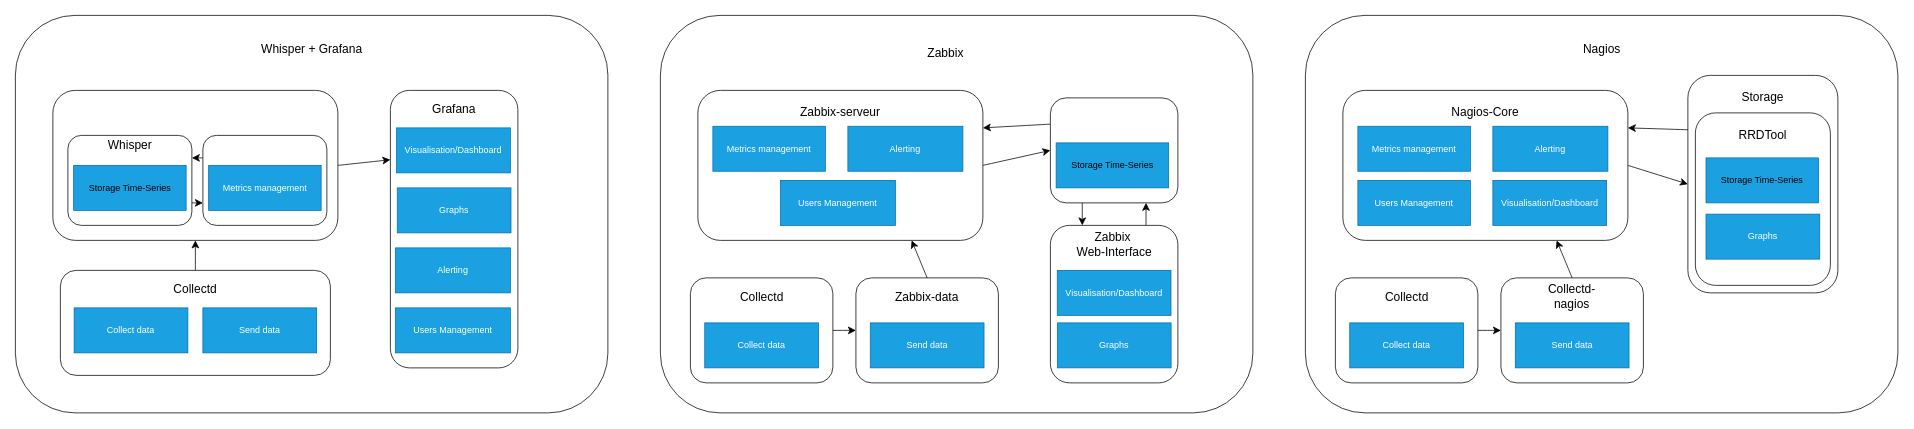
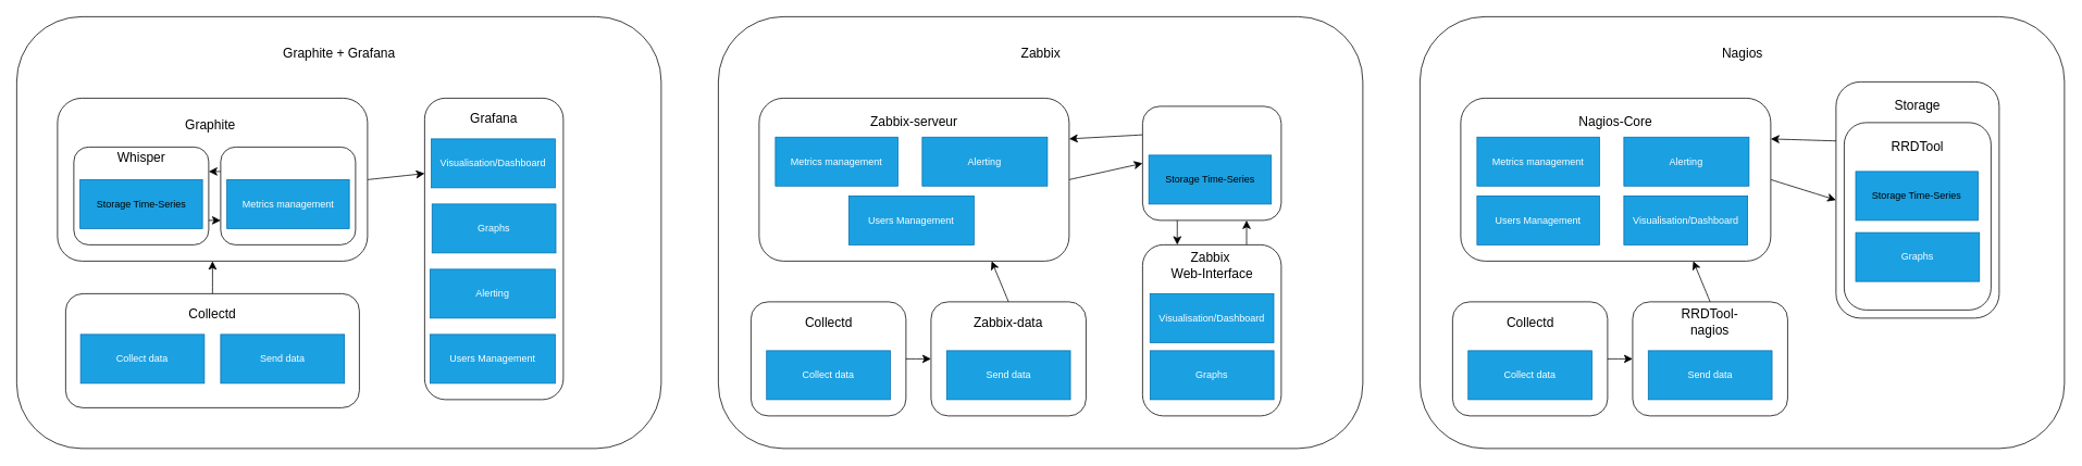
- <mxCell id="21" value="Whisper + Grafana" style="text;strokeColor=none;fillColor=none;html=1;align=center;verticalAlign=middle;whiteSpace=wrap;rounded=0;fontSize=16;" vertex="1" parent="19"><mxGeometry x="260.714" y="30" width="268.571" height="30" as="geometry" /></mxCell>
+ <mxCell id="21" value="Graphite + Grafana" style="text;strokeColor=none;fillColor=none;html=1;align=center;verticalAlign=middle;whiteSpace=wrap;rounded=0;fontSize=16;" vertex="1" parent="19"><mxGeometry x="260.714" y="30" width="268.571" height="30" as="geometry" /></mxCell>
- <mxCell id="14" value="Zabbix" style="text;strokeColor=none;fillColor=none;html=1;align=center;verticalAlign=middle;whiteSpace=wrap;rounded=0;fontSize=16;" vertex="1" parent="12"><mxGeometry x="245.714" y="35" width="268.571" height="30" as="geometry" /></mxCell>
+ <mxCell id="14" value="Zabbix" style="text;strokeColor=none;fillColor=none;html=1;align=center;verticalAlign=middle;whiteSpace=wrap;rounded=0;fontSize=16;" vertex="1" parent="12"><mxGeometry x="260.714" y="30" width="268.571" height="30" as="geometry" /></mxCell>
+ <mxCell id="46" value="Graphite" style="text;strokeColor=none;fillColor=none;html=1;align=center;verticalAlign=middle;whiteSpace=wrap;rounded=0;fontSize=16;movable=1;resizable=1;rotatable=1;deletable=1;editable=1;locked=0;connectable=1;" vertex="1" parent="1"><mxGeometry x="210.004" y="132.609" width="95.172" height="37.826" as="geometry" /></mxCell>
- <mxCell id="75" value="Collectd-nagios" style="text;strokeColor=none;fillColor=none;html=1;align=center;verticalAlign=middle;whiteSpace=wrap;rounded=0;fontSize=16;" vertex="1" parent="72"><mxGeometry x="43.75" y="10" width="102.5" height="30" as="geometry" /></mxCell>
+ <mxCell id="75" value="RRDTool-nagios" style="text;strokeColor=none;fillColor=none;html=1;align=center;verticalAlign=middle;whiteSpace=wrap;rounded=0;fontSize=16;" vertex="1" parent="72"><mxGeometry x="43.75" y="10" width="102.5" height="30" as="geometry" /></mxCell>
